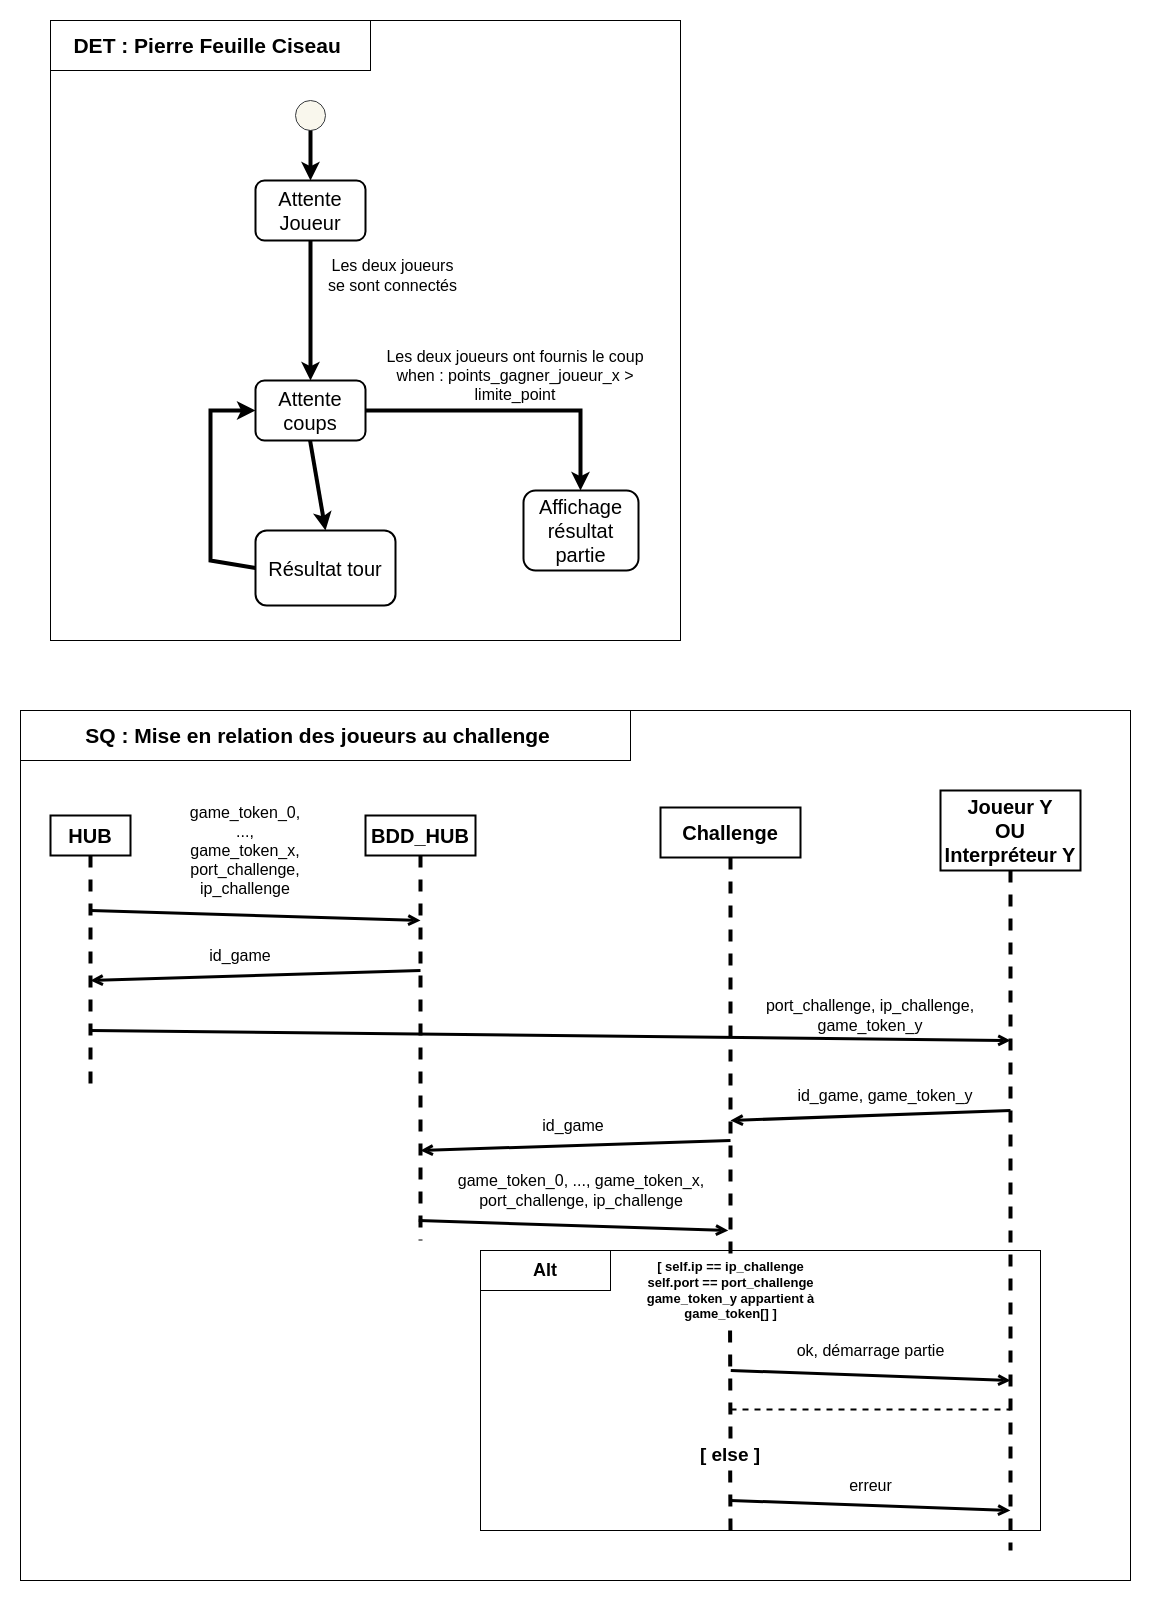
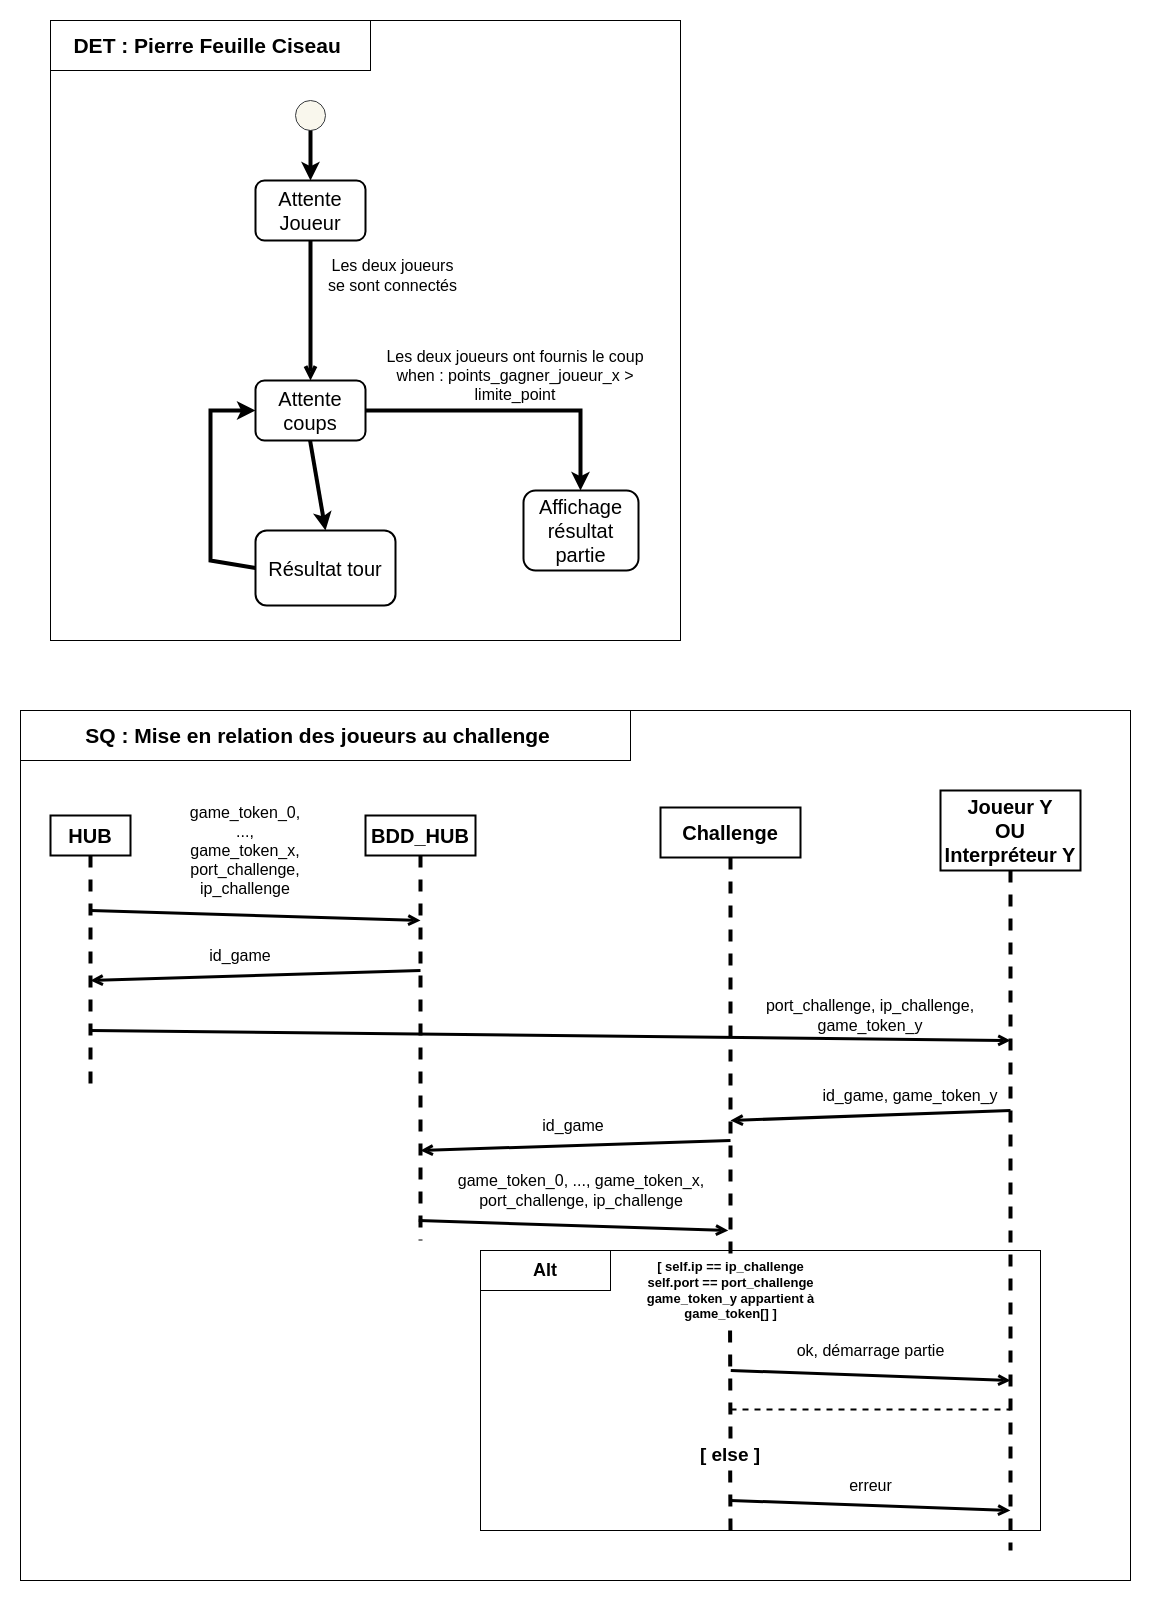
- <mxCell id="8" value="" style="endArrow=classic;html=1;rounded=0;exitX=0.5;exitY=1;exitDx=0;exitDy=0;entryX=0.5;entryY=0;entryDx=0;entryDy=0;strokeWidth=4;" edge="1" parent="1" source="6" target="7"><mxGeometry width="50" height="50" relative="1" as="geometry"><mxPoint x="290" y="320" as="sourcePoint" /><mxPoint x="230" y="260" as="targetPoint" /></mxGeometry></mxCell>
+ <mxCell id="8" value="" style="endArrow=open;html=1;rounded=0;exitX=0.5;exitY=1;exitDx=0;exitDy=0;entryX=0.5;entryY=0;entryDx=0;entryDy=0;strokeWidth=4;" edge="1" parent="1" source="6" target="7"><mxGeometry width="50" height="50" relative="1" as="geometry"><mxPoint x="290" y="320" as="sourcePoint" /><mxPoint x="230" y="260" as="targetPoint" /></mxGeometry></mxCell>
- <mxCell id="38" value="&lt;div&gt;id_game, game_token_y&lt;/div&gt;" style="text;html=1;align=center;verticalAlign=middle;whiteSpace=wrap;rounded=0;fontSize=16;" vertex="1" parent="1"><mxGeometry x="790" y="1080" width="190" height="30" as="geometry" /></mxCell>
+ <mxCell id="38" value="&lt;div&gt;id_game, game_token_y&lt;/div&gt;" style="text;html=1;align=center;verticalAlign=middle;whiteSpace=wrap;rounded=0;fontSize=16;" vertex="1" parent="1"><mxGeometry x="815" y="1080" width="190" height="30" as="geometry" /></mxCell>
